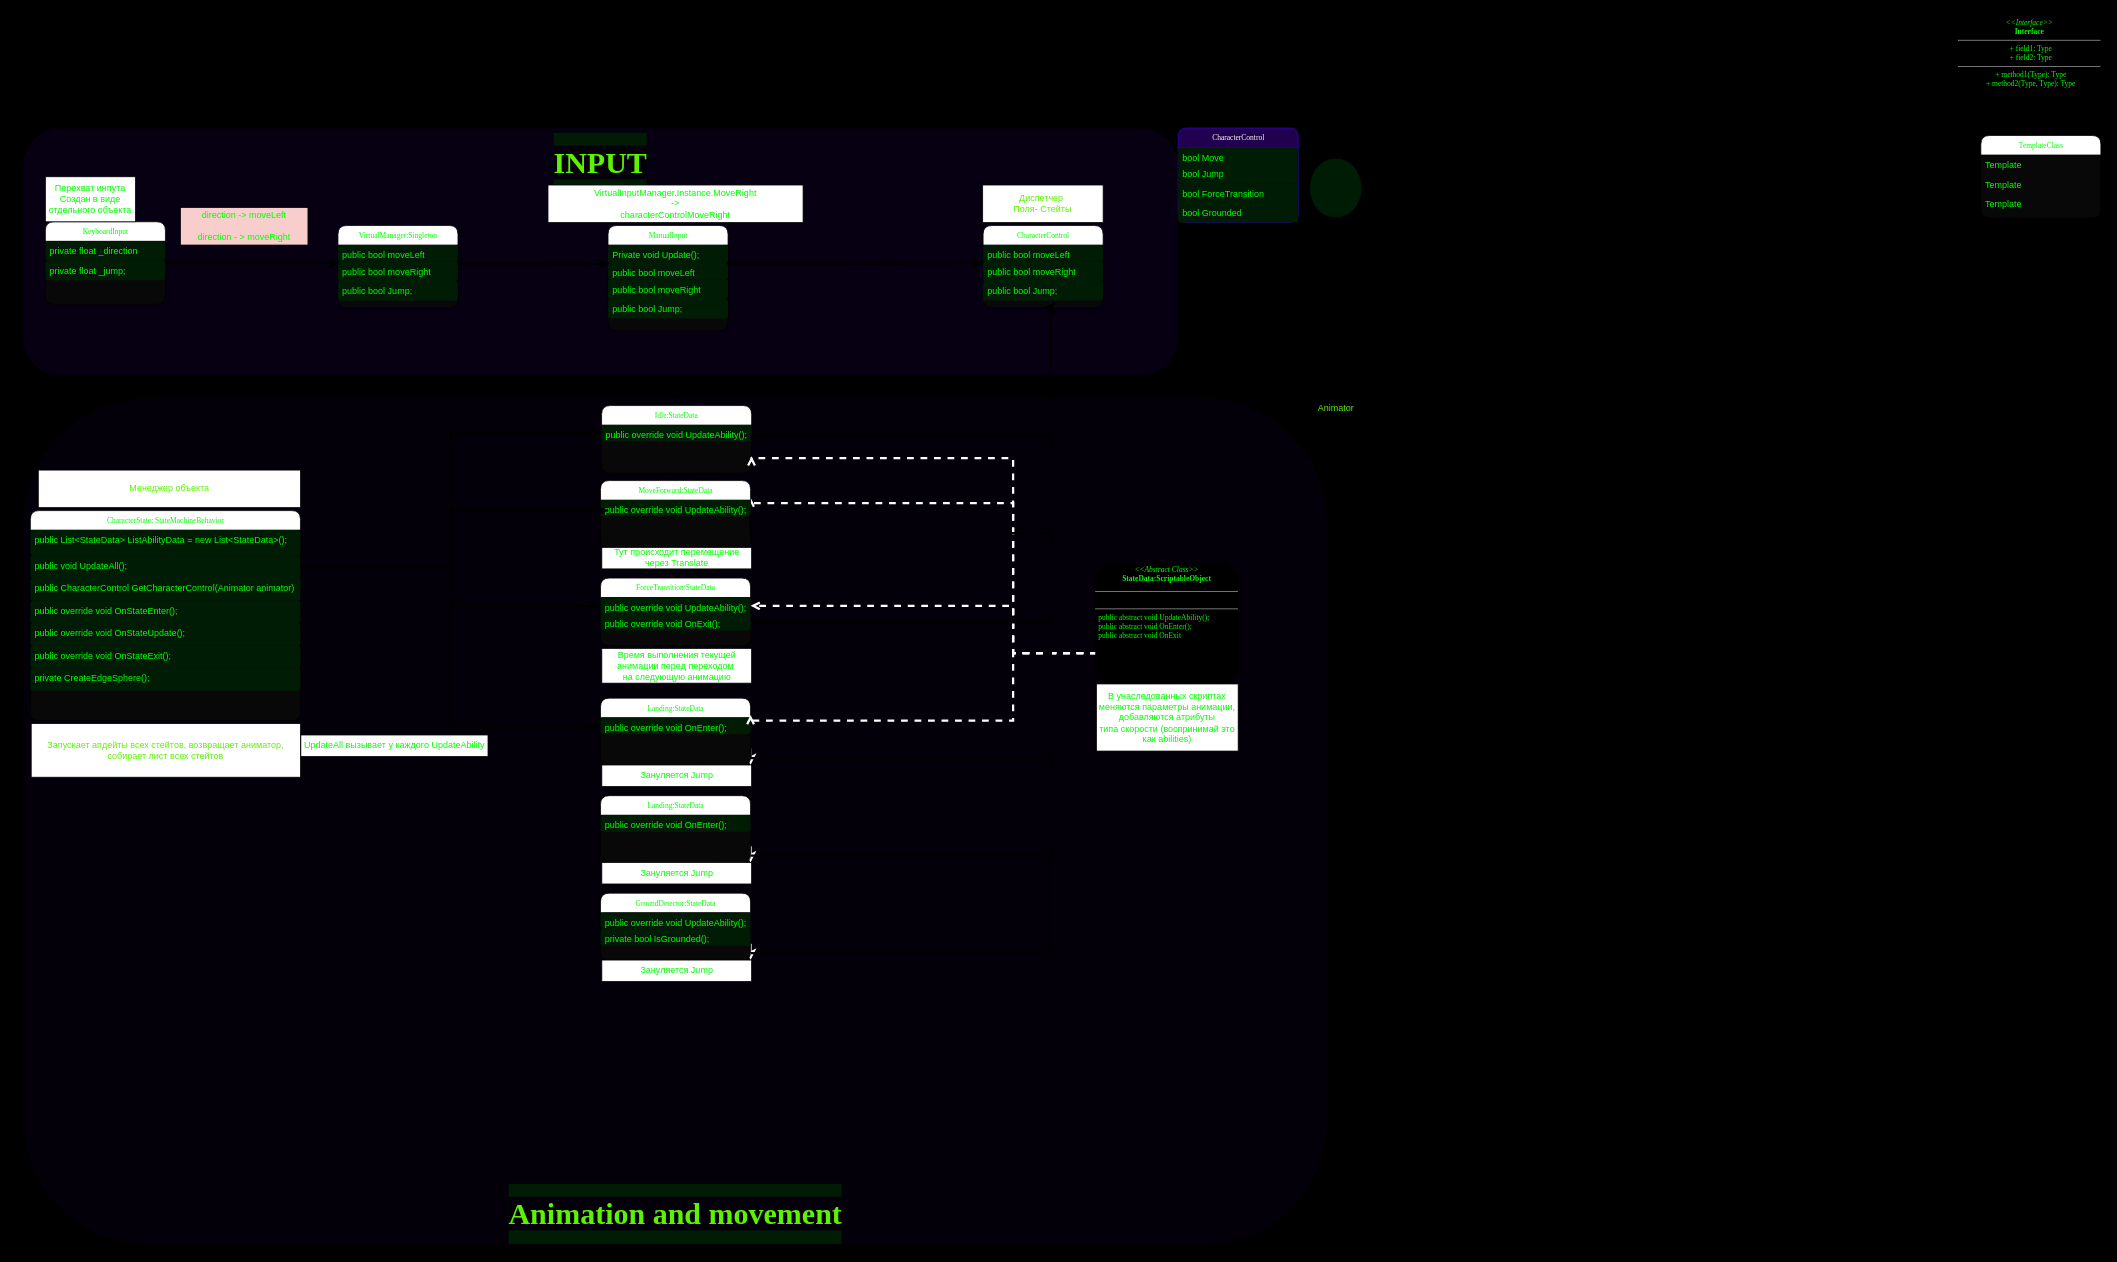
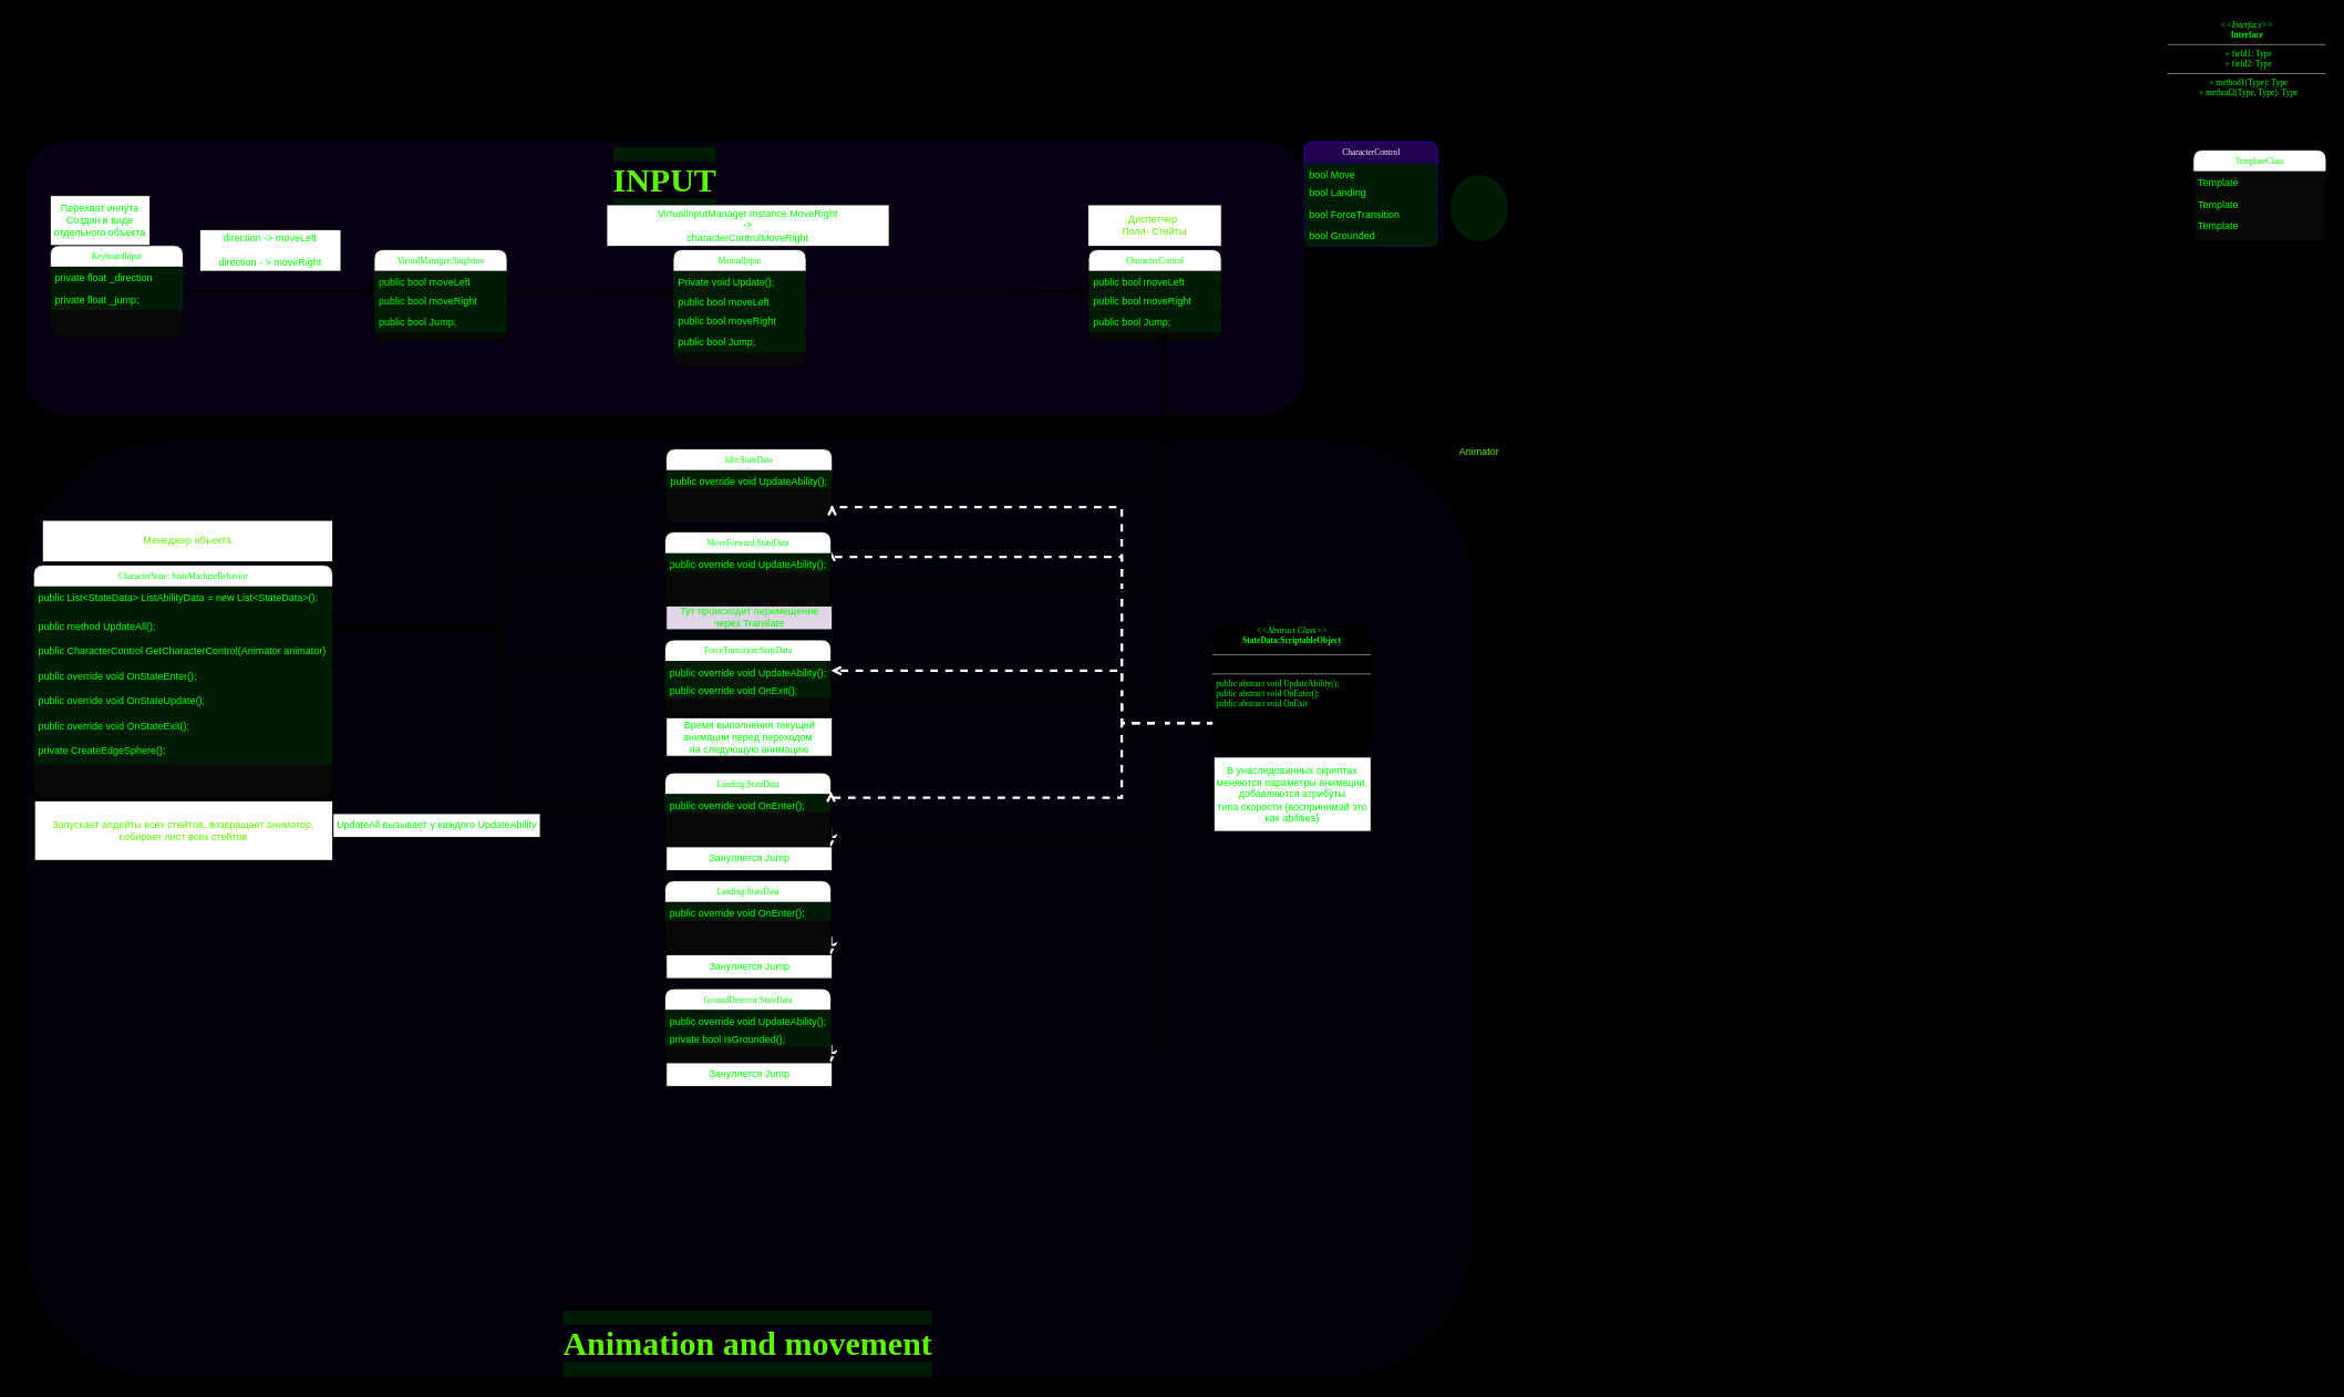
- <mxCell id="85" value="bool Jump" style="text;html=1;strokeColor=none;fillColor=#001C05;align=left;verticalAlign=top;spacingLeft=4;spacingRight=4;whiteSpace=wrap;overflow=hidden;rotatable=0;points=[[0,0.5],[1,0.5]];portConstraint=eastwest;fontColor=#00FF00;rounded=1;" vertex="1" parent="83"><mxGeometry y="48" width="160" height="26" as="geometry" /></mxCell>
+ <mxCell id="85" value="bool Landing" style="text;html=1;strokeColor=none;fillColor=#001C05;align=left;verticalAlign=top;spacingLeft=4;spacingRight=4;whiteSpace=wrap;overflow=hidden;rotatable=0;points=[[0,0.5],[1,0.5]];portConstraint=eastwest;fontColor=#00FF00;rounded=1;" vertex="1" parent="83"><mxGeometry y="48" width="160" height="26" as="geometry" /></mxCell>
- <mxCell id="19" value="&lt;span style=&quot;color: rgb(0, 255, 0);&quot;&gt;direction -&amp;gt; moveLeft&lt;/span&gt;&lt;br style=&quot;color: rgb(0, 255, 0);&quot;&gt;&lt;br style=&quot;color: rgb(0, 255, 0);&quot;&gt;&lt;span style=&quot;color: rgb(0, 255, 0);&quot;&gt;direction - &amp;gt; moveRight&lt;/span&gt;&lt;font color=&quot;#00ff00&quot;&gt;&lt;br&gt;&lt;/font&gt;" style="rounded=0;whiteSpace=wrap;html=1;sketch=0;fillColor=#f8cecc;" vertex="1" parent="18"><mxGeometry x="10" y="16" width="170" height="50" as="geometry" /></mxCell>
+ <mxCell id="19" value="&lt;span style=&quot;color: rgb(0, 255, 0);&quot;&gt;direction -&amp;gt; moveLeft&lt;/span&gt;&lt;br style=&quot;color: rgb(0, 255, 0);&quot;&gt;&lt;br style=&quot;color: rgb(0, 255, 0);&quot;&gt;&lt;span style=&quot;color: rgb(0, 255, 0);&quot;&gt;direction - &amp;gt; moveRight&lt;/span&gt;&lt;font color=&quot;#00ff00&quot;&gt;&lt;br&gt;&lt;/font&gt;" style="rounded=0;whiteSpace=wrap;html=1;sketch=0;" vertex="1" parent="18"><mxGeometry x="10" y="16" width="170" height="50" as="geometry" /></mxCell>
- <mxCell id="56" value="&lt;font color=&quot;#00ff00&quot;&gt;Тут происходит перемещение через Translate&lt;br&gt;&lt;/font&gt;" style="rounded=0;whiteSpace=wrap;html=1;" vertex="1" parent="55"><mxGeometry x="11.746" y="9.143" width="199.684" height="28.571" as="geometry" /></mxCell>
+ <mxCell id="56" value="&lt;font color=&quot;#00ff00&quot;&gt;Тут происходит перемещение через Translate&lt;br&gt;&lt;/font&gt;" style="rounded=0;whiteSpace=wrap;html=1;fillColor=#e1d5e7;" vertex="1" parent="55"><mxGeometry x="11.746" y="9.143" width="199.684" height="28.571" as="geometry" /></mxCell>
- <mxCell id="35" value="public void UpdateAll();" style="text;html=1;strokeColor=none;fillColor=#001C05;align=left;verticalAlign=top;spacingLeft=4;spacingRight=4;whiteSpace=wrap;overflow=hidden;rotatable=0;points=[[0,0.5],[1,0.5]];portConstraint=eastwest;fontColor=#00FF00;rounded=1;" vertex="1" parent="33"><mxGeometry y="60" width="360" height="30" as="geometry" /></mxCell>
+ <mxCell id="35" value="public method UpdateAll();" style="text;html=1;strokeColor=none;fillColor=#001C05;align=left;verticalAlign=top;spacingLeft=4;spacingRight=4;whiteSpace=wrap;overflow=hidden;rotatable=0;points=[[0,0.5],[1,0.5]];portConstraint=eastwest;fontColor=#00FF00;rounded=1;" vertex="1" parent="33"><mxGeometry y="60" width="360" height="30" as="geometry" /></mxCell>
